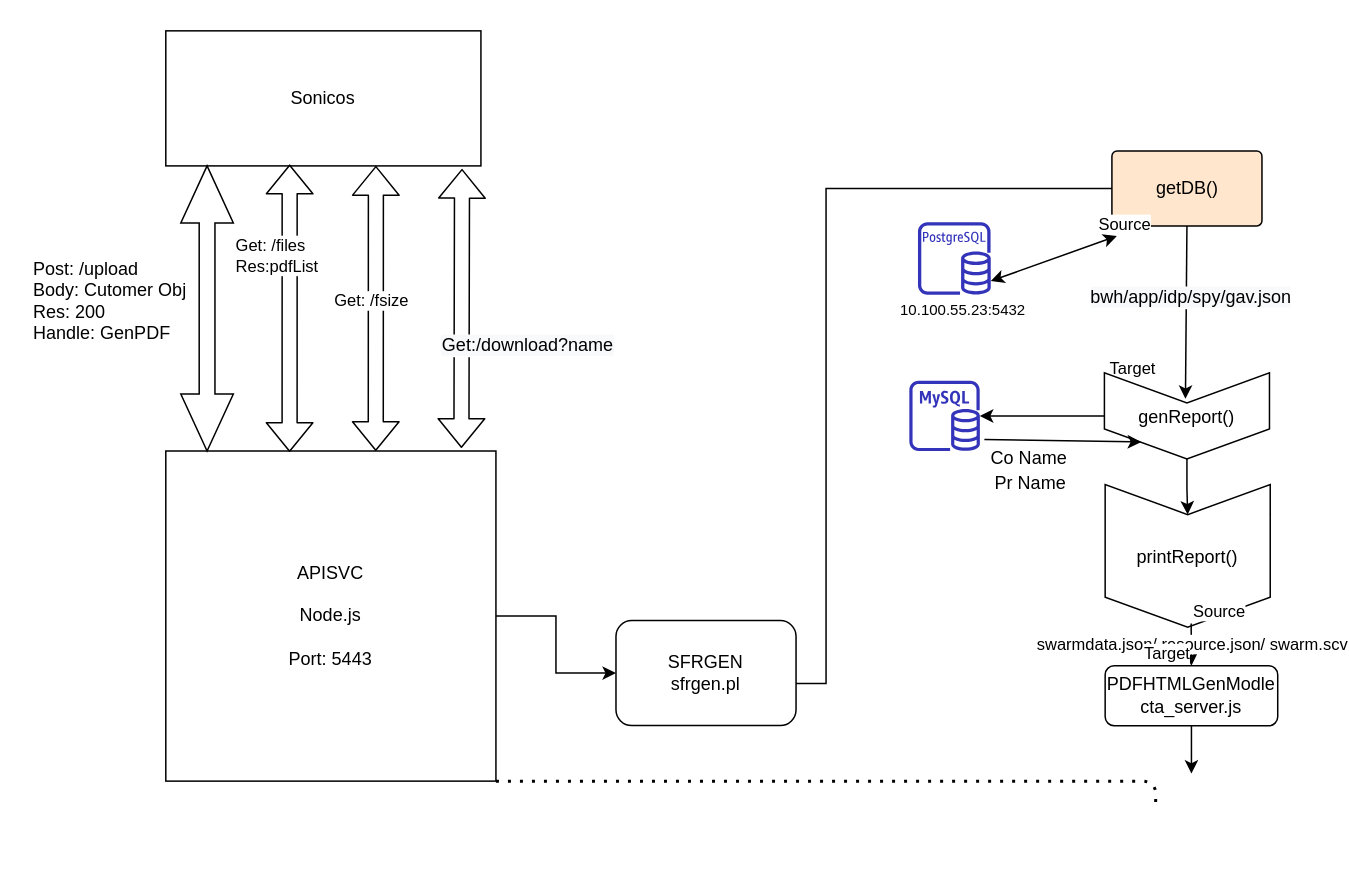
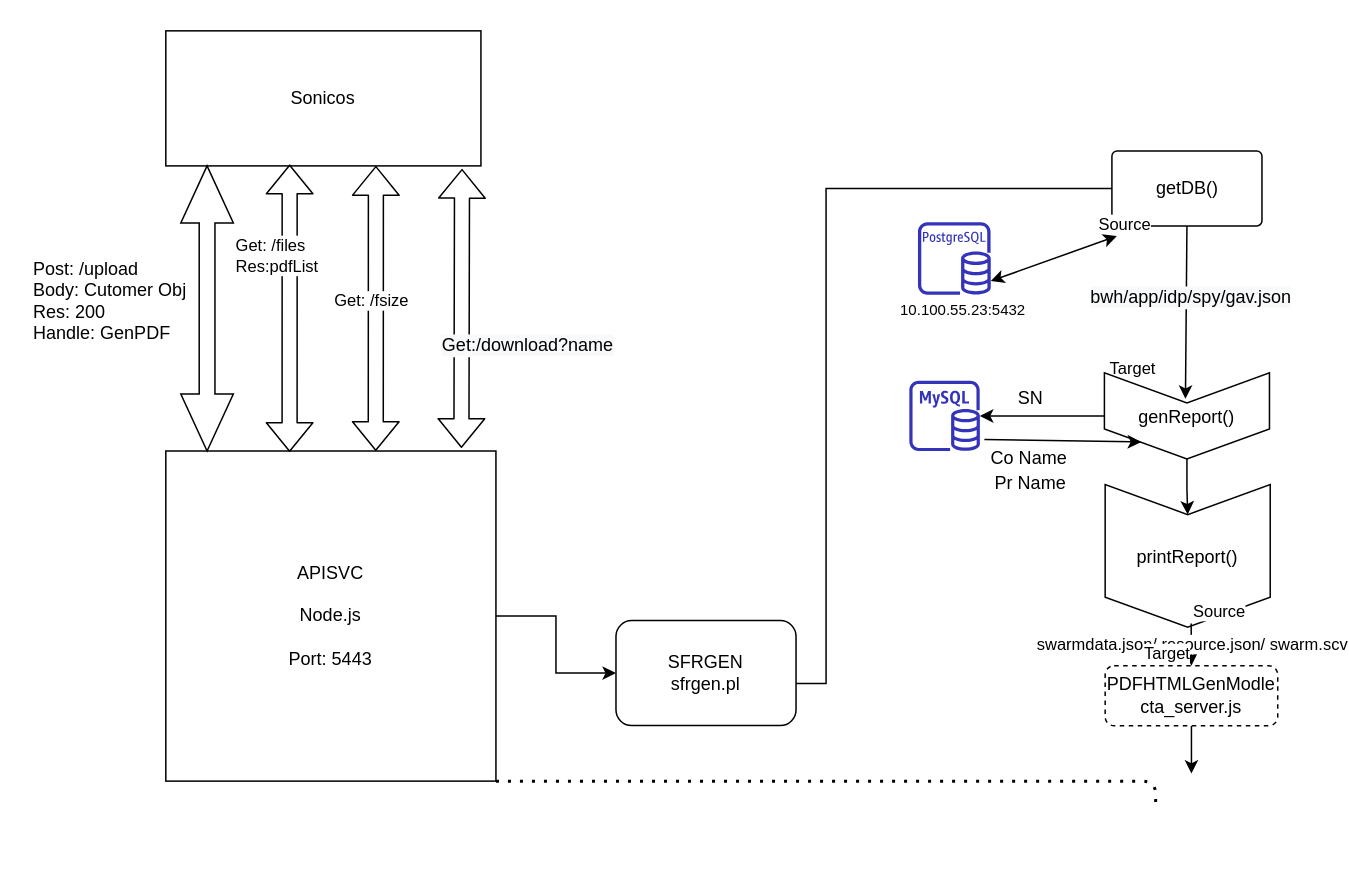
- <mxCell id="8" value="getDB()" style="whiteSpace=wrap;html=1;rounded=1;arcSize=7;fillColor=#ffe6cc;" vertex="1" parent="1"><mxGeometry x="740.5" y="100" width="100" height="50" as="geometry" /></mxCell>
+ <mxCell id="8" value="getDB()" style="whiteSpace=wrap;html=1;rounded=1;arcSize=7;" vertex="1" parent="1"><mxGeometry x="740.5" y="100" width="100" height="50" as="geometry" /></mxCell>
+ <mxCell id="13" value="SN" style="text;html=1;align=center;verticalAlign=middle;resizable=0;points=[];autosize=1;" vertex="1" parent="1"><mxGeometry x="670.5" y="255" width="30" height="20" as="geometry" /></mxCell>
- <mxCell id="26" value="PDFHTMLGenModle&lt;br style=&quot;padding: 0px ; margin: 0px&quot;&gt;cta_server.js" style="rounded=1;whiteSpace=wrap;html=1;" vertex="1" parent="1"><mxGeometry x="736" y="443.12" width="115" height="40" as="geometry" /></mxCell>
+ <mxCell id="26" value="PDFHTMLGenModle&lt;br style=&quot;padding: 0px ; margin: 0px&quot;&gt;cta_server.js" style="rounded=1;whiteSpace=wrap;html=1;dashed=1;" vertex="1" parent="1"><mxGeometry x="736" y="443.12" width="115" height="40" as="geometry" /></mxCell>
